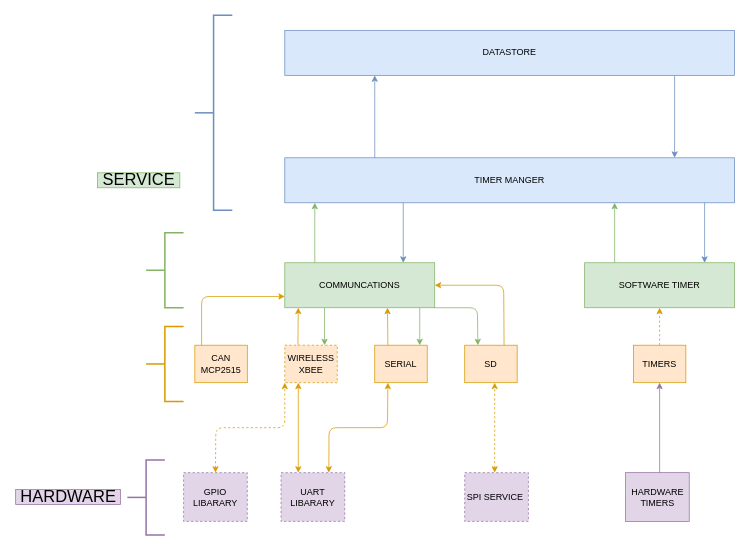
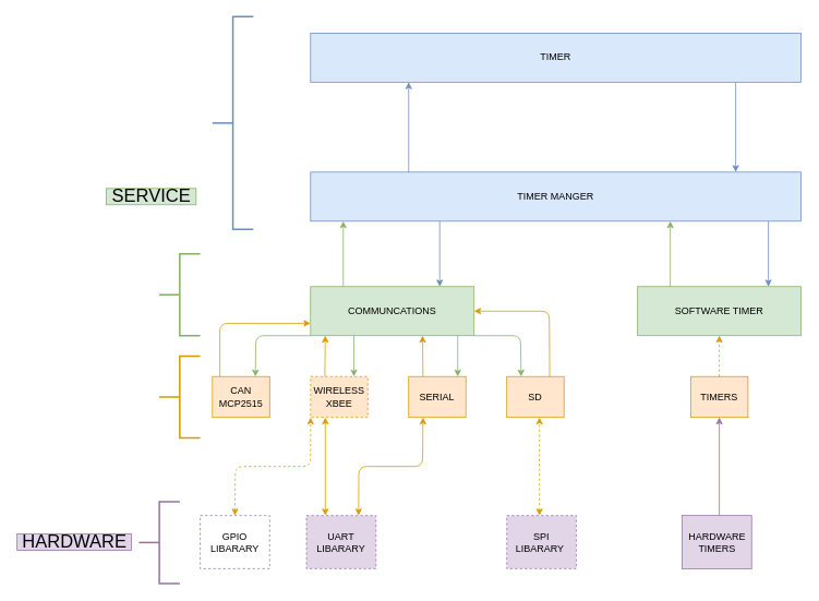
- <mxCell id="2" value="DATASTORE" style="rounded=0;whiteSpace=wrap;html=1;fillColor=#dae8fc;strokeColor=#6c8ebf;" vertex="1" parent="1"><mxGeometry x="379" y="40" width="600" height="60" as="geometry" /></mxCell>
+ <mxCell id="2" value="TIMER" style="rounded=0;whiteSpace=wrap;html=1;fillColor=#dae8fc;strokeColor=#6c8ebf;" vertex="1" parent="1"><mxGeometry x="379" y="40" width="600" height="60" as="geometry" /></mxCell>
+ <mxCell id="17" value="" style="endArrow=classic;html=1;entryX=0.75;entryY=0;entryDx=0;entryDy=0;exitX=0;exitY=1;exitDx=0;exitDy=0;fillColor=#d5e8d4;strokeColor=#82b366;" edge="1" parent="1" source="6" target="8"><mxGeometry width="50" height="50" relative="1" as="geometry"><mxPoint x="519" y="540" as="sourcePoint" /><mxPoint x="569" y="490" as="targetPoint" /><Array as="points"><mxPoint x="312" y="410" /></Array></mxGeometry></mxCell>
- <mxCell id="32" value="GPIO LIBARARY" style="rounded=0;whiteSpace=wrap;html=1;dashed=1;fillColor=#e1d5e7;strokeColor=#9673a6;" vertex="1" parent="1"><mxGeometry x="244" y="630" width="85" height="65" as="geometry" /></mxCell>
+ <mxCell id="32" value="GPIO LIBARARY" style="rounded=0;whiteSpace=wrap;html=1;dashed=1;fillColor=#ffffff;strokeColor=#9673a6;" vertex="1" parent="1"><mxGeometry x="244" y="630" width="85" height="65" as="geometry" /></mxCell>
- <mxCell id="28" value="SPI SERVICE&amp;nbsp;" style="rounded=0;whiteSpace=wrap;html=1;dashed=1;fillColor=#e1d5e7;strokeColor=#9673a6;" vertex="1" parent="1"><mxGeometry x="619" y="630" width="85" height="65" as="geometry" /></mxCell>
+ <mxCell id="28" value="SPI LIBARARY&amp;nbsp;" style="rounded=0;whiteSpace=wrap;html=1;dashed=1;fillColor=#e1d5e7;strokeColor=#9673a6;" vertex="1" parent="1"><mxGeometry x="619" y="630" width="85" height="65" as="geometry" /></mxCell>
